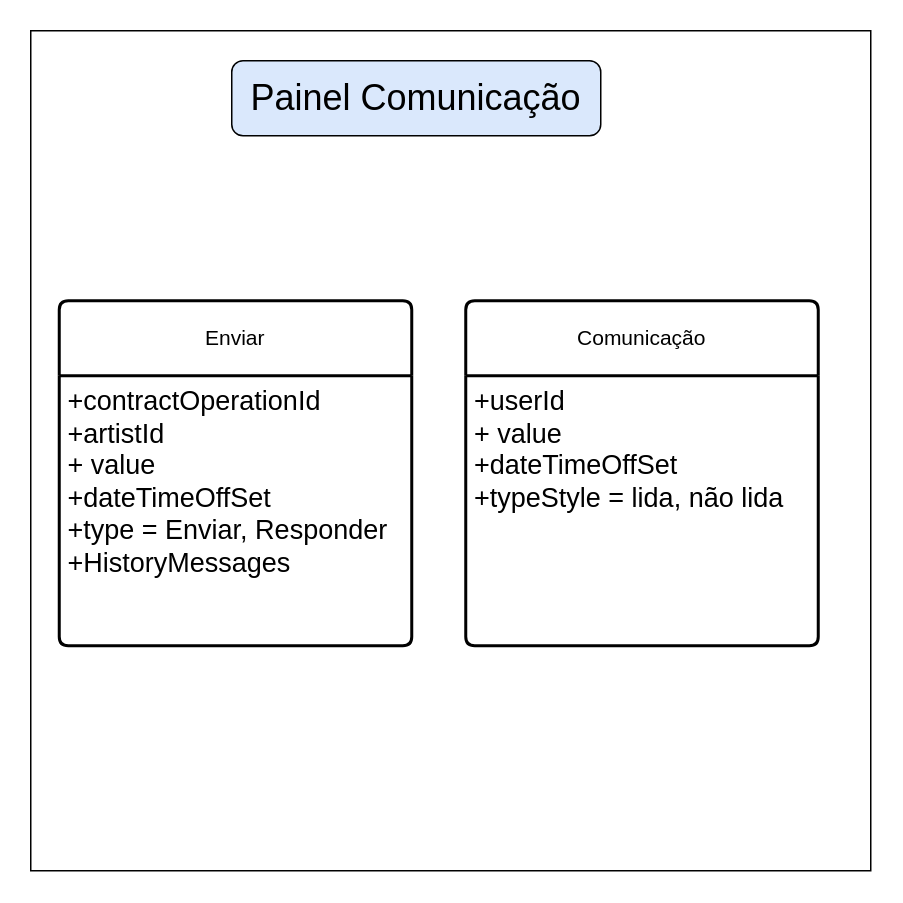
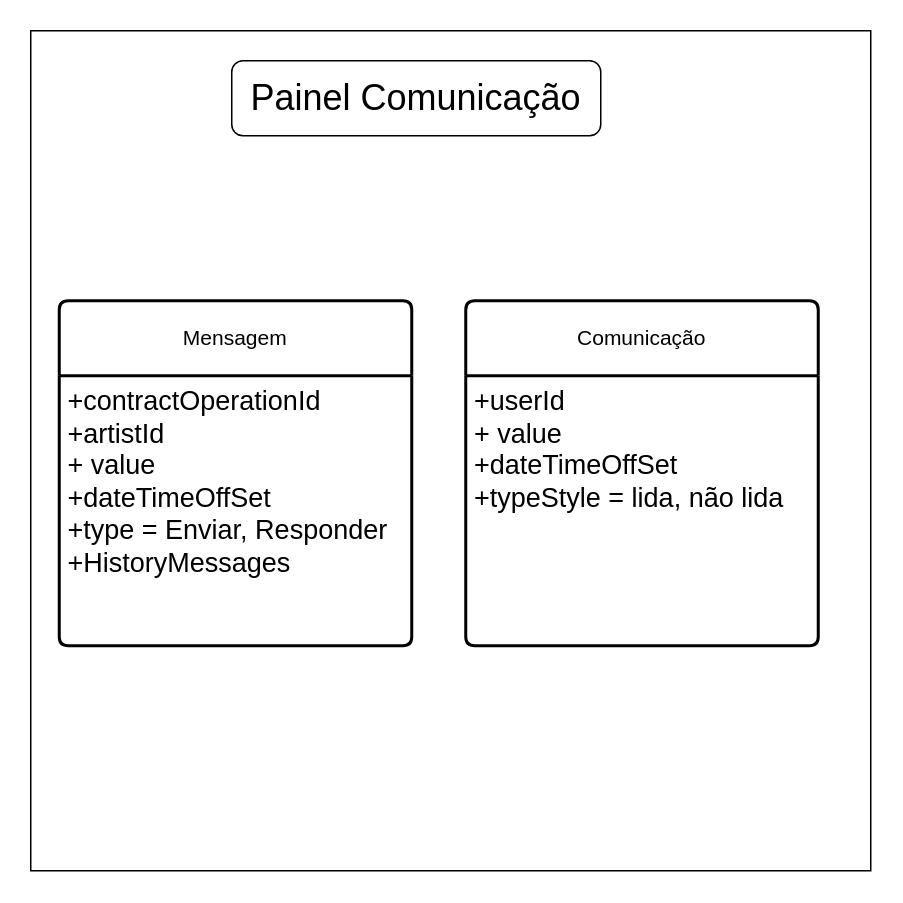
- <mxCell id="3" value="&lt;font style=&quot;font-size: 24px;&quot;&gt;Painel Comunicação&lt;/font&gt;" style="rounded=1;whiteSpace=wrap;html=1;fillColor=#dae8fc;" vertex="1" parent="1"><mxGeometry x="154" y="40" width="246" height="50" as="geometry" /></mxCell>
+ <mxCell id="3" value="&lt;font style=&quot;font-size: 24px;&quot;&gt;Painel Comunicação&lt;/font&gt;" style="rounded=1;whiteSpace=wrap;html=1;" vertex="1" parent="1"><mxGeometry x="154" y="40" width="246" height="50" as="geometry" /></mxCell>
- <mxCell id="4" value="Enviar" style="swimlane;childLayout=stackLayout;horizontal=1;startSize=50;horizontalStack=0;rounded=1;fontSize=14;fontStyle=0;strokeWidth=2;resizeParent=0;resizeLast=1;shadow=0;dashed=0;align=center;arcSize=4;whiteSpace=wrap;html=1;" vertex="1" parent="1"><mxGeometry x="39" y="200" width="235" height="230" as="geometry" /></mxCell>
+ <mxCell id="4" value="Mensagem" style="swimlane;childLayout=stackLayout;horizontal=1;startSize=50;horizontalStack=0;rounded=1;fontSize=14;fontStyle=0;strokeWidth=2;resizeParent=0;resizeLast=1;shadow=0;dashed=0;align=center;arcSize=4;whiteSpace=wrap;html=1;" vertex="1" parent="1"><mxGeometry x="39" y="200" width="235" height="230" as="geometry" /></mxCell>
